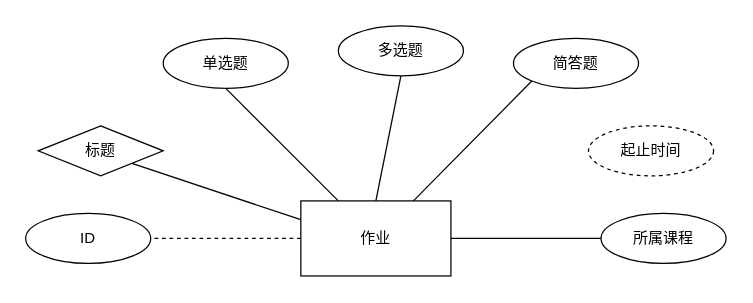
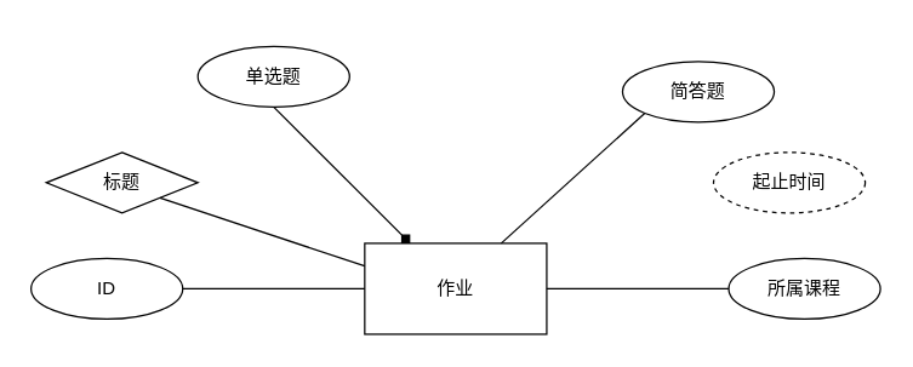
- <mxCell id="6" value="多选题" style="ellipse;whiteSpace=wrap;html=1;align=center;" vertex="1" parent="1"><mxGeometry x="270" y="20" width="100" height="40" as="geometry" /></mxCell>
- <mxCell id="7" value="简答题" style="ellipse;whiteSpace=wrap;html=1;align=center;" vertex="1" parent="1"><mxGeometry x="410" y="30" width="100" height="40" as="geometry" /></mxCell>
+ <mxCell id="7" value="简答题" style="ellipse;whiteSpace=wrap;html=1;align=center;" vertex="1" parent="1"><mxGeometry x="410" y="40" width="100" height="40" as="geometry" /></mxCell>
- <mxCell id="13" value="" style="endArrow=none;html=1;rounded=0;exitX=0.5;exitY=1;exitDx=0;exitDy=0;entryX=0.5;entryY=0;entryDx=0;entryDy=0;" edge="1" parent="1" source="6" target="2"><mxGeometry relative="1" as="geometry"><mxPoint x="210" y="100" as="sourcePoint" /><mxPoint x="370" y="100" as="targetPoint" /></mxGeometry></mxCell>
- <mxCell id="12" value="" style="endArrow=none;html=1;rounded=0;exitX=0.5;exitY=1;exitDx=0;exitDy=0;entryX=0.25;entryY=0;entryDx=0;entryDy=0;" edge="1" parent="1" source="5" target="2"><mxGeometry relative="1" as="geometry"><mxPoint x="210" y="100" as="sourcePoint" /><mxPoint x="370" y="100" as="targetPoint" /></mxGeometry></mxCell>
+ <mxCell id="12" value="" style="endArrow=diamond;html=1;rounded=0;exitX=0.5;exitY=1;exitDx=0;exitDy=0;entryX=0.25;entryY=0;entryDx=0;entryDy=0;" edge="1" parent="1" source="5" target="2"><mxGeometry relative="1" as="geometry"><mxPoint x="210" y="100" as="sourcePoint" /><mxPoint x="370" y="100" as="targetPoint" /></mxGeometry></mxCell>
- <mxCell id="10" value="" style="endArrow=none;html=1;rounded=0;exitX=0;exitY=0.5;exitDx=0;exitDy=0;entryX=1;entryY=0.5;entryDx=0;entryDy=0;dashed=1;" edge="1" parent="1" source="2" target="3"><mxGeometry relative="1" as="geometry"><mxPoint x="210" y="100" as="sourcePoint" /><mxPoint x="370" y="100" as="targetPoint" /></mxGeometry></mxCell>
+ <mxCell id="10" value="" style="endArrow=none;html=1;rounded=0;exitX=0;exitY=0.5;exitDx=0;exitDy=0;entryX=1;entryY=0.5;entryDx=0;entryDy=0;" edge="1" parent="1" source="2" target="3"><mxGeometry relative="1" as="geometry"><mxPoint x="210" y="100" as="sourcePoint" /><mxPoint x="370" y="100" as="targetPoint" /></mxGeometry></mxCell>
